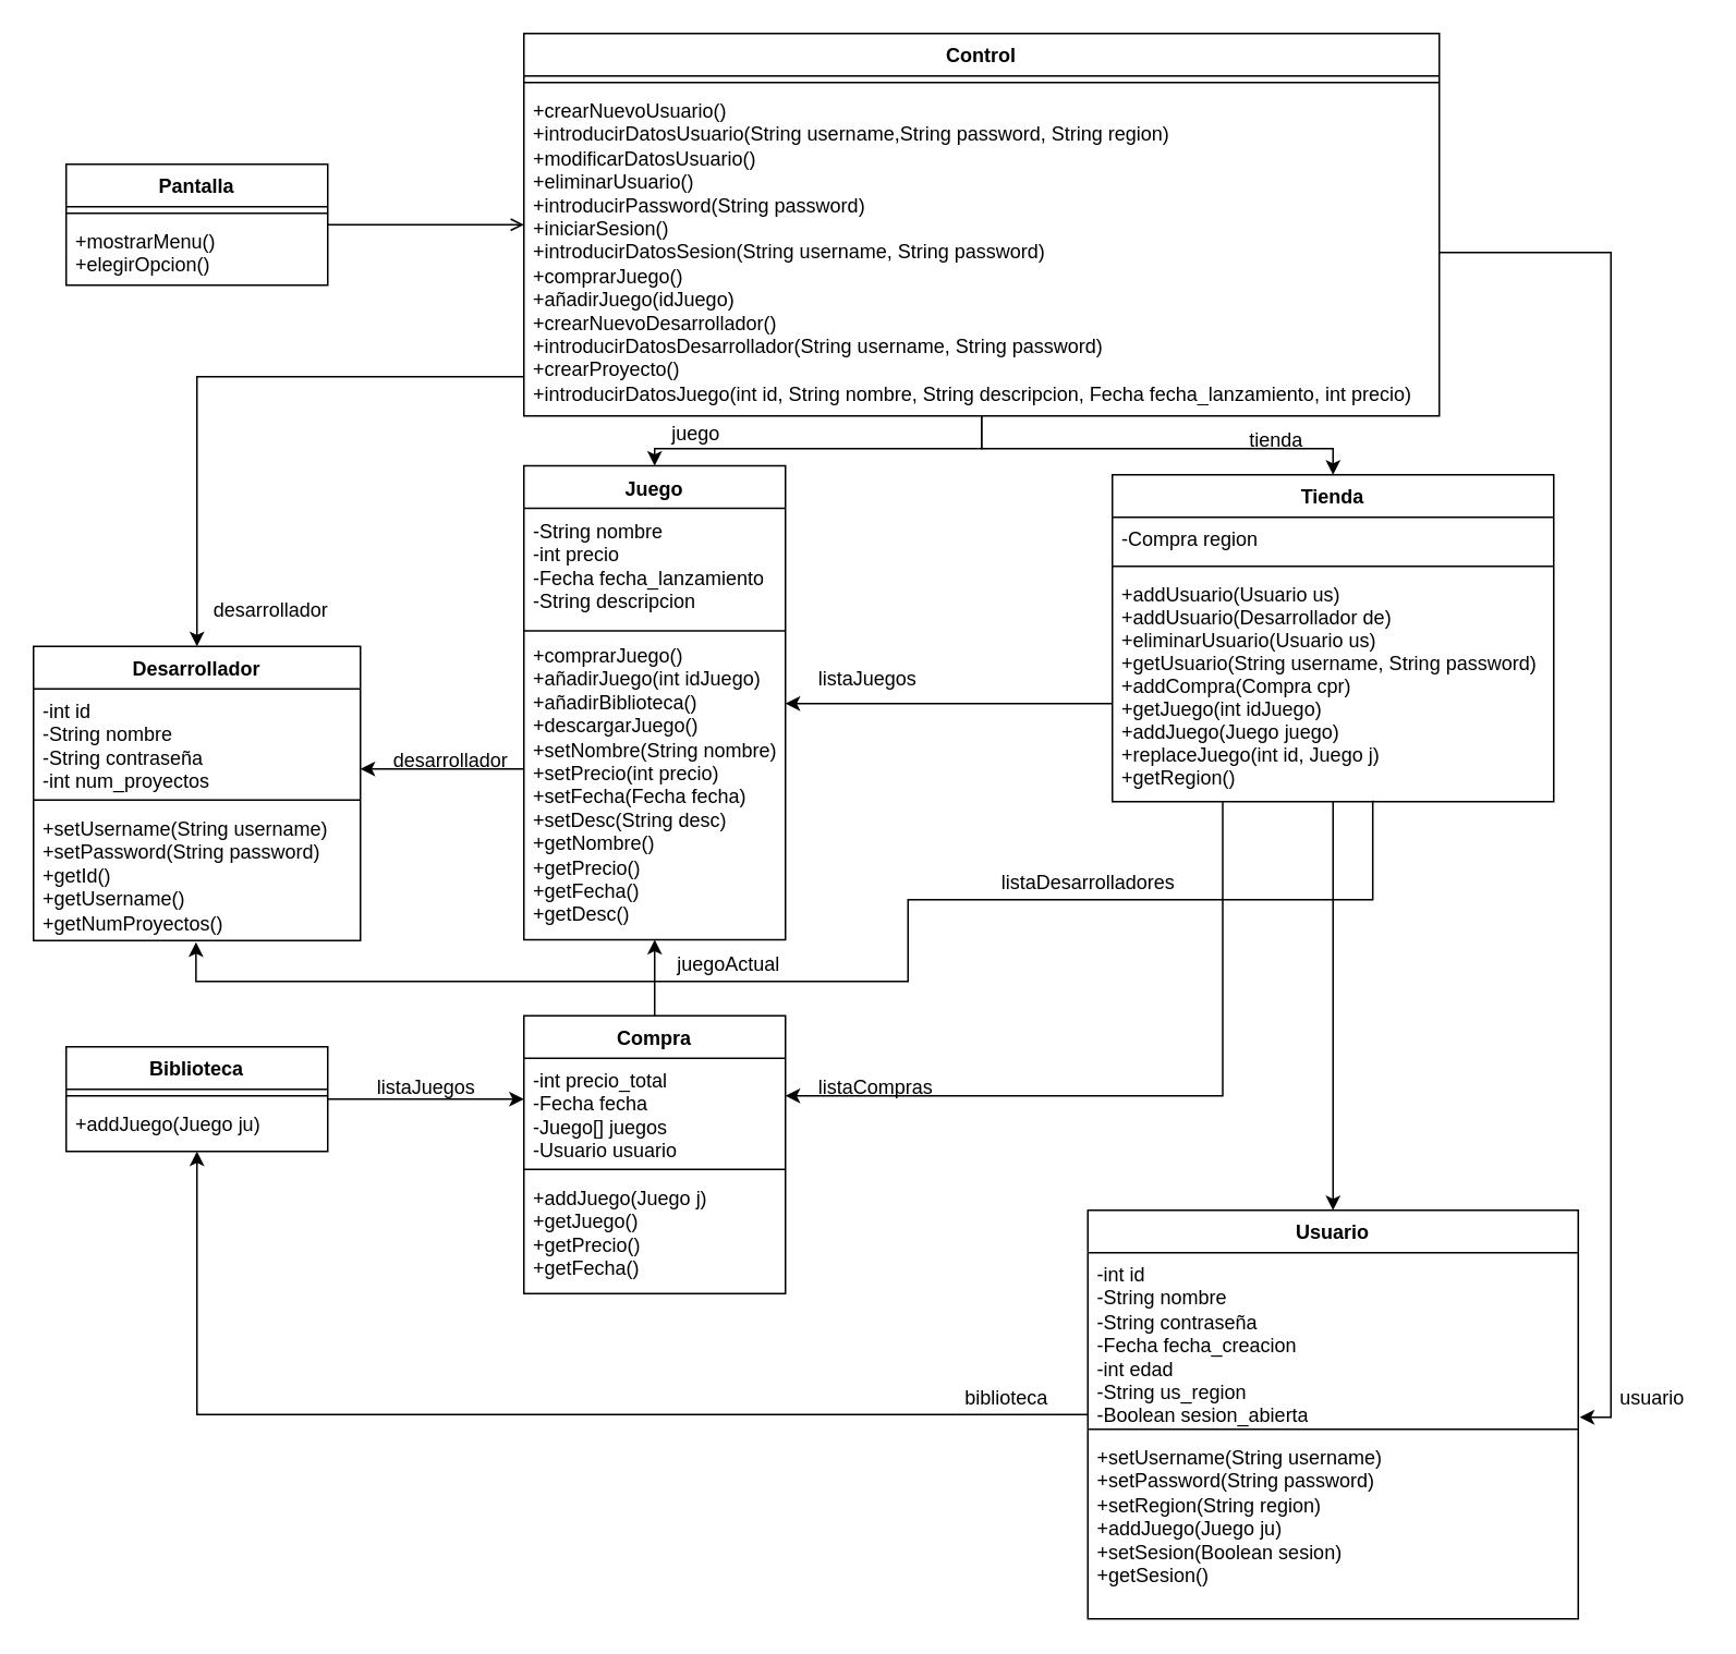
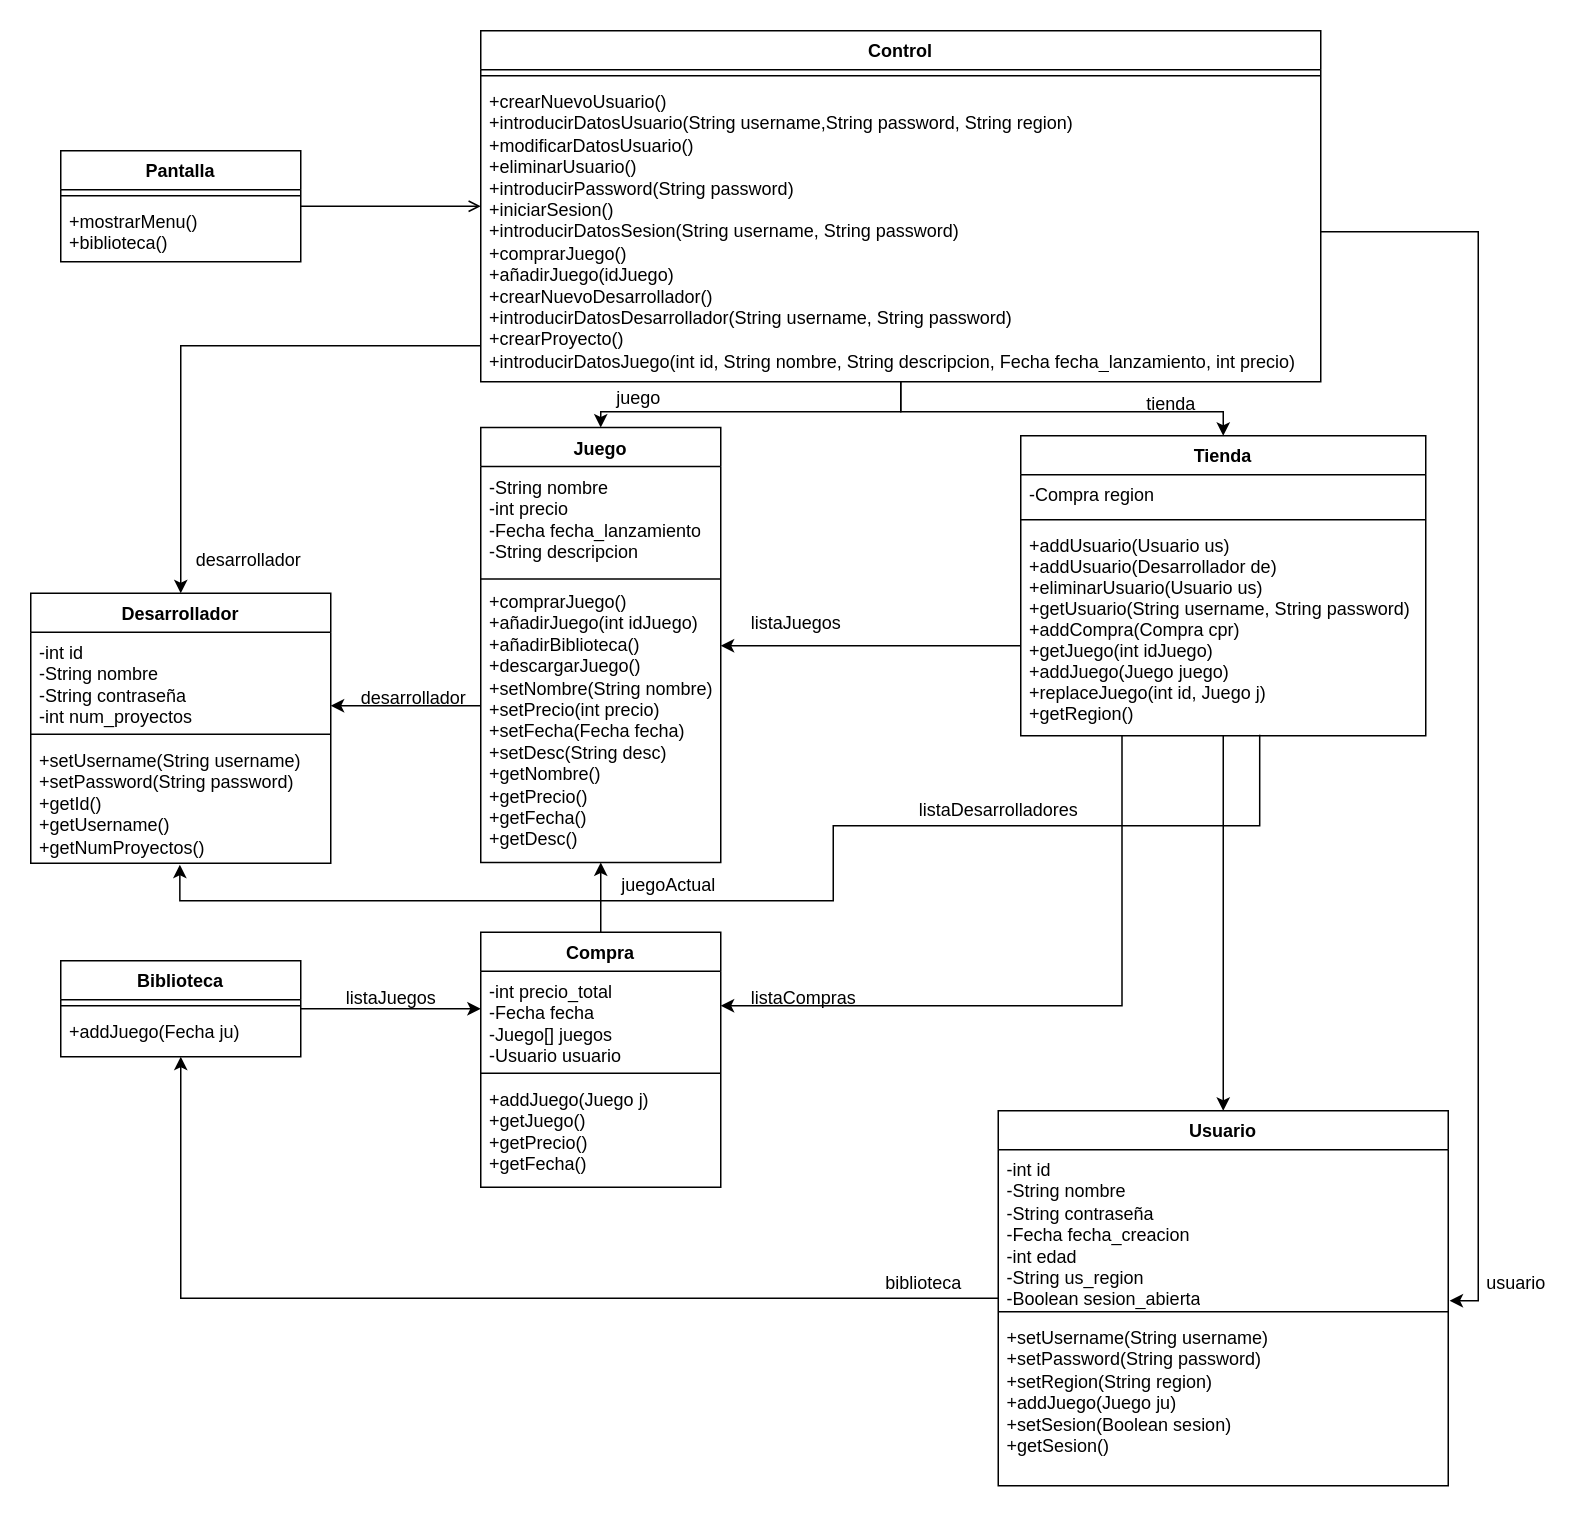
- <mxCell id="37" value="&lt;div&gt;+mostrarMenu()&lt;/div&gt;&lt;div&gt;+elegirOpcion()&lt;br&gt;&lt;/div&gt;" style="text;strokeColor=none;fillColor=none;align=left;verticalAlign=top;spacingLeft=4;spacingRight=4;overflow=hidden;rotatable=0;points=[[0,0.5],[1,0.5]];portConstraint=eastwest;whiteSpace=wrap;html=1;" parent="35" vertex="1"><mxGeometry y="34" width="160" height="40" as="geometry" /></mxCell>
+ <mxCell id="37" value="&lt;div&gt;+mostrarMenu()&lt;/div&gt;&lt;div&gt;+biblioteca()&lt;br&gt;&lt;/div&gt;" style="text;strokeColor=none;fillColor=none;align=left;verticalAlign=top;spacingLeft=4;spacingRight=4;overflow=hidden;rotatable=0;points=[[0,0.5],[1,0.5]];portConstraint=eastwest;whiteSpace=wrap;html=1;" parent="35" vertex="1"><mxGeometry y="34" width="160" height="40" as="geometry" /></mxCell>
- <mxCell id="9" value="+addJuego(Juego ju)" style="text;strokeColor=none;fillColor=none;align=left;verticalAlign=top;spacingLeft=4;spacingRight=4;overflow=hidden;rotatable=0;points=[[0,0.5],[1,0.5]];portConstraint=eastwest;whiteSpace=wrap;html=1;" parent="7" vertex="1"><mxGeometry y="34" width="160" height="30" as="geometry" /></mxCell>
+ <mxCell id="9" value="+addJuego(Fecha ju)" style="text;strokeColor=none;fillColor=none;align=left;verticalAlign=top;spacingLeft=4;spacingRight=4;overflow=hidden;rotatable=0;points=[[0,0.5],[1,0.5]];portConstraint=eastwest;whiteSpace=wrap;html=1;" parent="7" vertex="1"><mxGeometry y="34" width="160" height="30" as="geometry" /></mxCell>
